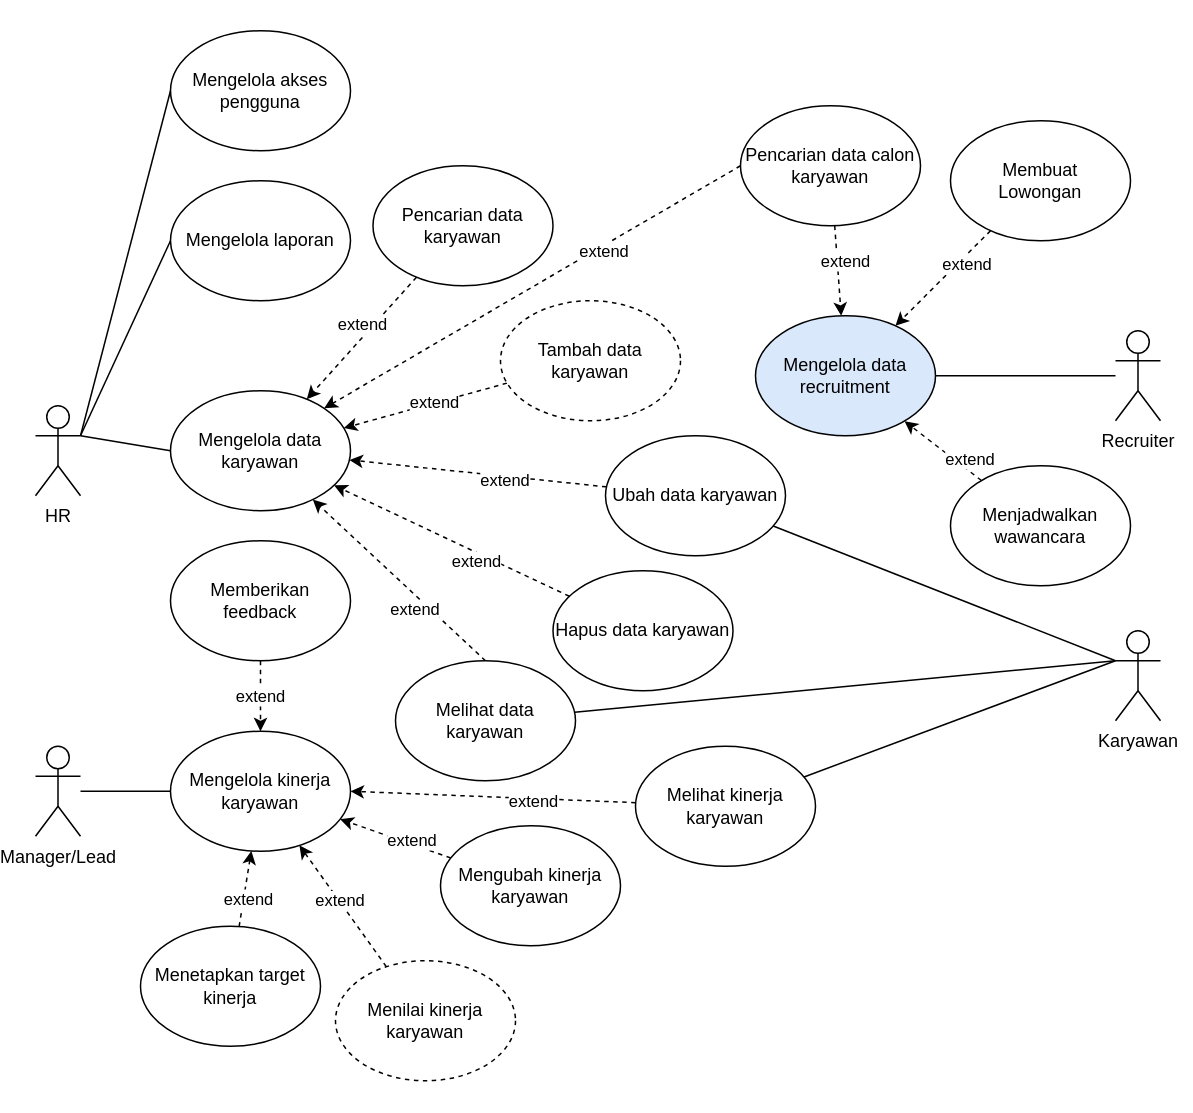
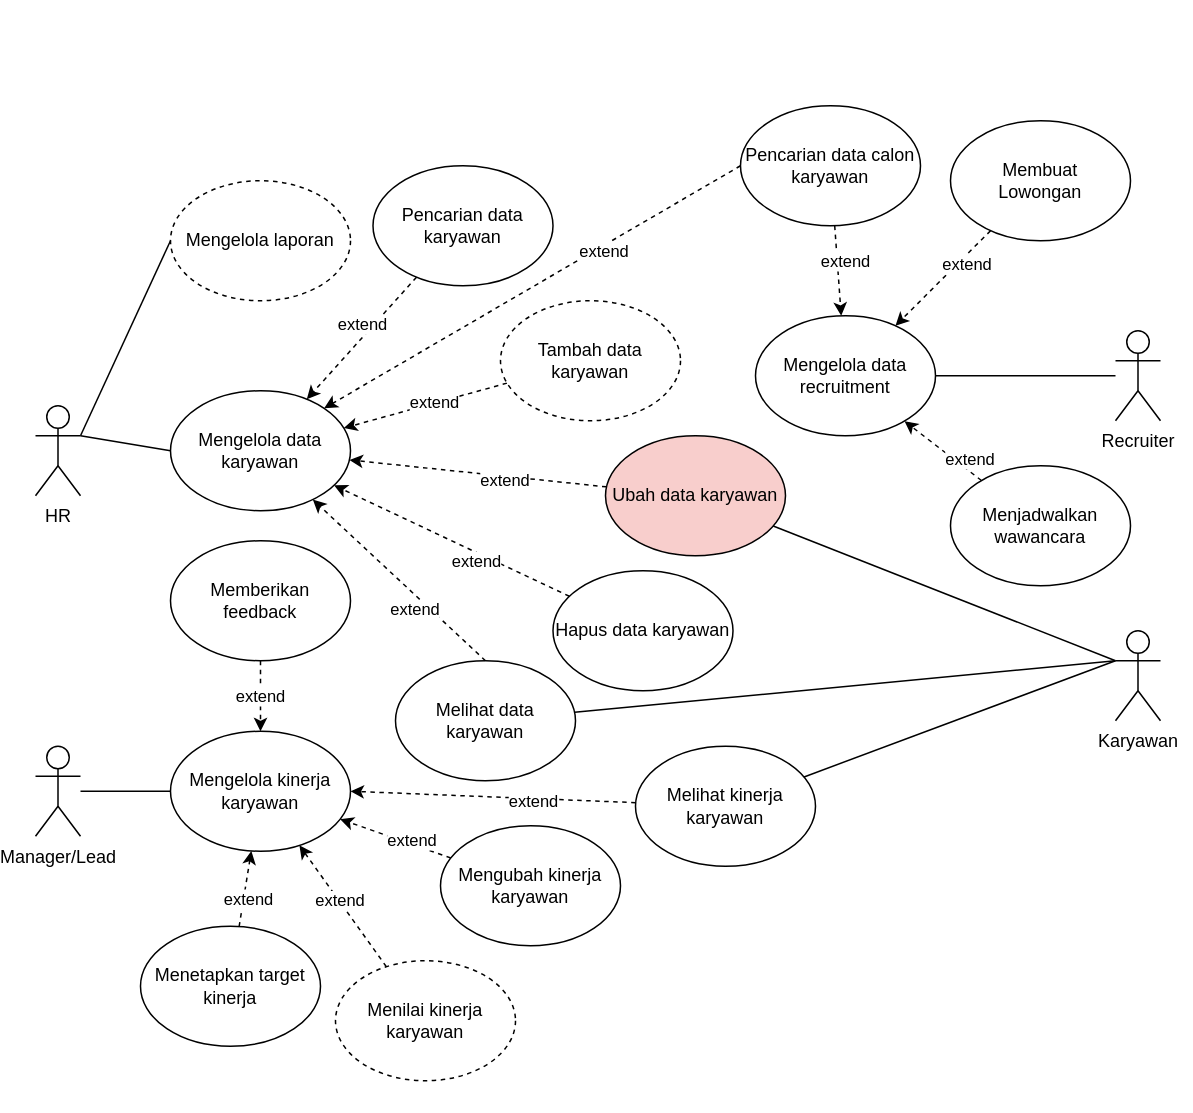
- <mxCell id="19" value="Mengelola akses pengguna" style="ellipse;whiteSpace=wrap;html=1;" vertex="1" parent="1"><mxGeometry x="110" y="20" width="120" height="80" as="geometry" /></mxCell>
- <mxCell id="20" value="Mengelola laporan" style="ellipse;whiteSpace=wrap;html=1;" vertex="1" parent="1"><mxGeometry x="110" y="120" width="120" height="80" as="geometry" /></mxCell>
+ <mxCell id="20" value="Mengelola laporan" style="ellipse;whiteSpace=wrap;html=1;dashed=1;" vertex="1" parent="1"><mxGeometry x="110" y="120" width="120" height="80" as="geometry" /></mxCell>
- <mxCell id="22" value="" style="endArrow=none;html=1;entryX=0;entryY=0.5;entryDx=0;entryDy=0;exitX=1;exitY=0.333;exitDx=0;exitDy=0;exitPerimeter=0;" edge="1" parent="1" source="2" target="19"><mxGeometry width="50" height="50" relative="1" as="geometry"><mxPoint x="60" y="300" as="sourcePoint" /><mxPoint x="120" y="590" as="targetPoint" /></mxGeometry></mxCell>
- <mxCell id="17" value="Mengelola data recruitment" style="ellipse;whiteSpace=wrap;html=1;fillColor=#dae8fc;" vertex="1" parent="1"><mxGeometry x="500" y="210" width="120" height="80" as="geometry" /></mxCell>
+ <mxCell id="17" value="Mengelola data recruitment" style="ellipse;whiteSpace=wrap;html=1;" vertex="1" parent="1"><mxGeometry x="500" y="210" width="120" height="80" as="geometry" /></mxCell>
- <mxCell id="8" value="Ubah data karyawan" style="ellipse;whiteSpace=wrap;html=1;" vertex="1" parent="1"><mxGeometry x="400" y="290" width="120" height="80" as="geometry" /></mxCell>
+ <mxCell id="8" value="Ubah data karyawan" style="ellipse;whiteSpace=wrap;html=1;fillColor=#f8cecc;" vertex="1" parent="1"><mxGeometry x="400" y="290" width="120" height="80" as="geometry" /></mxCell>
